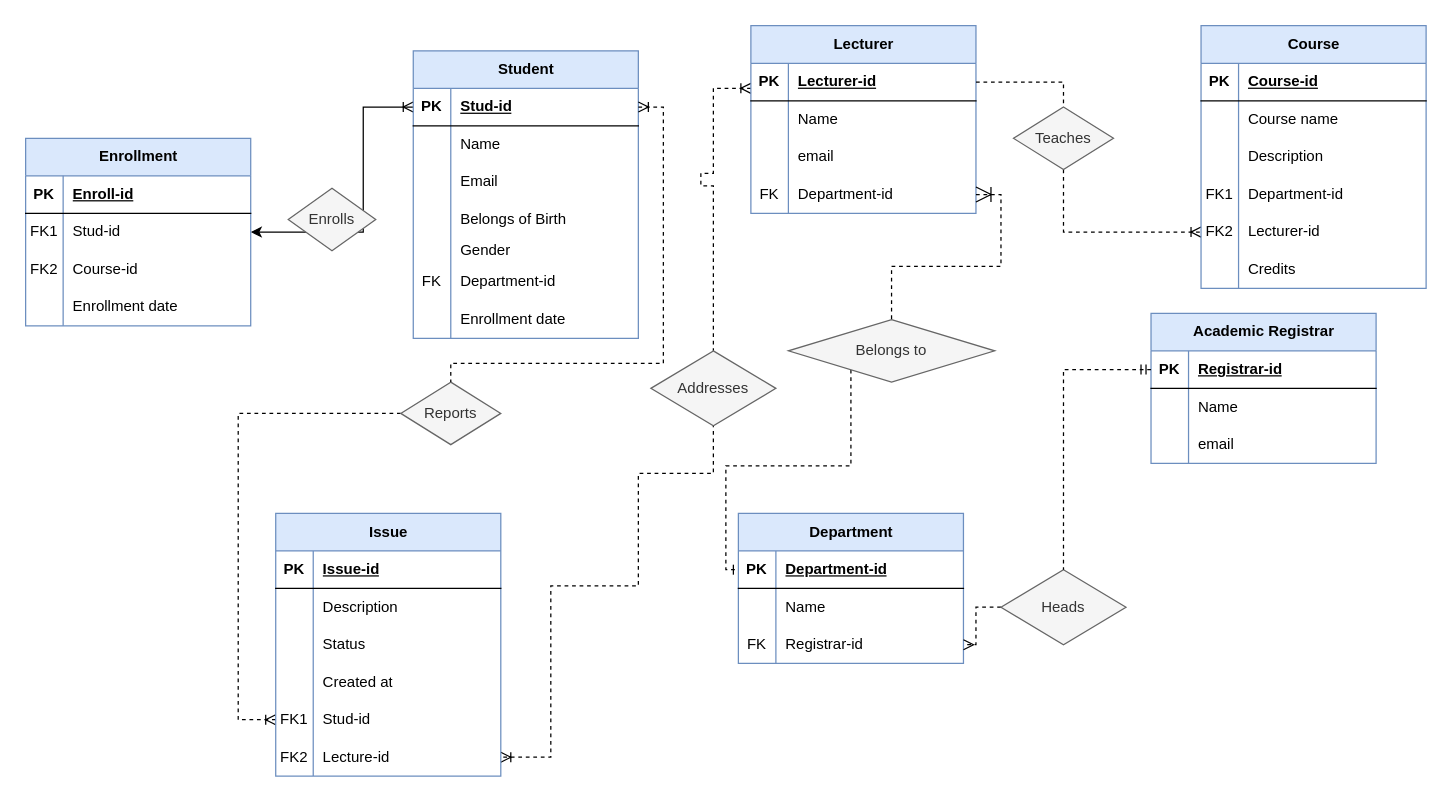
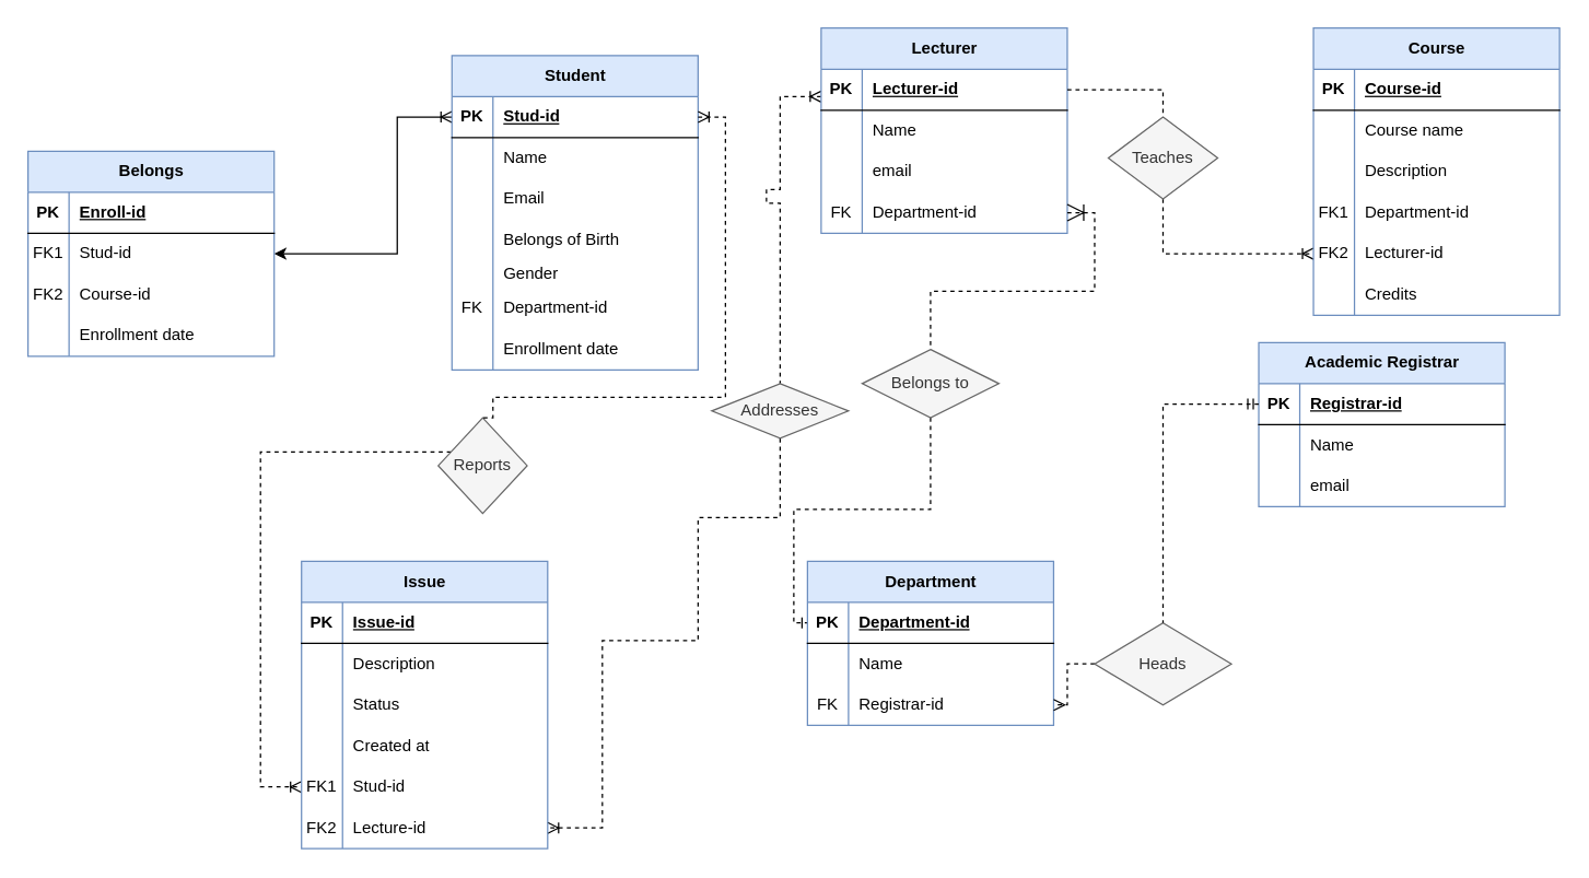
- <mxCell id="9" value="Teaches" style="shape=rhombus;perimeter=rhombusPerimeter;whiteSpace=wrap;html=1;align=center;fillColor=#f5f5f5;fontColor=#333333;strokeColor=#666666;" vertex="1" parent="1"><mxGeometry x="810" y="85" width="80" height="50" as="geometry" /></mxCell>
+ <mxCell id="9" value="Teaches" style="shape=rhombus;perimeter=rhombusPerimeter;whiteSpace=wrap;html=1;align=center;fillColor=#f5f5f5;fontColor=#333333;strokeColor=#666666;" vertex="1" parent="1"><mxGeometry x="810" y="85" width="80" height="60" as="geometry" /></mxCell>
- <mxCell id="10" value="Enrollment" style="shape=table;startSize=30;container=1;collapsible=1;childLayout=tableLayout;fixedRows=1;rowLines=0;fontStyle=1;align=center;resizeLast=1;html=1;fillColor=#dae8fc;strokeColor=#6c8ebf;" vertex="1" parent="1"><mxGeometry x="20" y="110" width="180" height="150" as="geometry" /></mxCell>
+ <mxCell id="10" value="Belongs" style="shape=table;startSize=30;container=1;collapsible=1;childLayout=tableLayout;fixedRows=1;rowLines=0;fontStyle=1;align=center;resizeLast=1;html=1;fillColor=#dae8fc;strokeColor=#6c8ebf;" vertex="1" parent="1"><mxGeometry x="20" y="110" width="180" height="150" as="geometry" /></mxCell>
- <mxCell id="6" value="Enrolls" style="shape=rhombus;perimeter=rhombusPerimeter;whiteSpace=wrap;html=1;align=center;fillColor=#f5f5f5;strokeColor=#666666;fontColor=#333333;" vertex="1" parent="1"><mxGeometry x="230" y="150" width="70" height="50" as="geometry" /></mxCell>
- <mxCell id="99" value="Belongs to" style="shape=rhombus;perimeter=rhombusPerimeter;whiteSpace=wrap;html=1;align=center;fillColor=#f5f5f5;fontColor=#333333;strokeColor=#666666;" vertex="1" parent="1"><mxGeometry x="630" y="255" width="165" height="50" as="geometry" /></mxCell>
+ <mxCell id="99" value="Belongs to" style="shape=rhombus;perimeter=rhombusPerimeter;whiteSpace=wrap;html=1;align=center;fillColor=#f5f5f5;fontColor=#333333;strokeColor=#666666;" vertex="1" parent="1"><mxGeometry x="630" y="255" width="100" height="50" as="geometry" /></mxCell>
- <mxCell id="7" value="Addresses" style="shape=rhombus;perimeter=rhombusPerimeter;whiteSpace=wrap;html=1;align=center;fillColor=#f5f5f5;fontColor=#333333;strokeColor=#666666;" vertex="1" parent="1"><mxGeometry x="520" y="280" width="100" height="60" as="geometry" /></mxCell>
+ <mxCell id="7" value="Addresses" style="shape=rhombus;perimeter=rhombusPerimeter;whiteSpace=wrap;html=1;align=center;fillColor=#f5f5f5;fontColor=#333333;strokeColor=#666666;" vertex="1" parent="1"><mxGeometry x="520" y="280" width="100" height="40" as="geometry" /></mxCell>
- <mxCell id="8" value="Reports" style="shape=rhombus;perimeter=rhombusPerimeter;whiteSpace=wrap;html=1;align=center;fillColor=#f5f5f5;fontColor=#333333;strokeColor=#666666;" vertex="1" parent="1"><mxGeometry x="320" y="305" width="80" height="50" as="geometry" /></mxCell>
+ <mxCell id="8" value="Reports" style="shape=rhombus;perimeter=rhombusPerimeter;whiteSpace=wrap;html=1;align=center;fillColor=#f5f5f5;fontColor=#333333;strokeColor=#666666;" vertex="1" parent="1"><mxGeometry x="320" y="305" width="65" height="70" as="geometry" /></mxCell>
